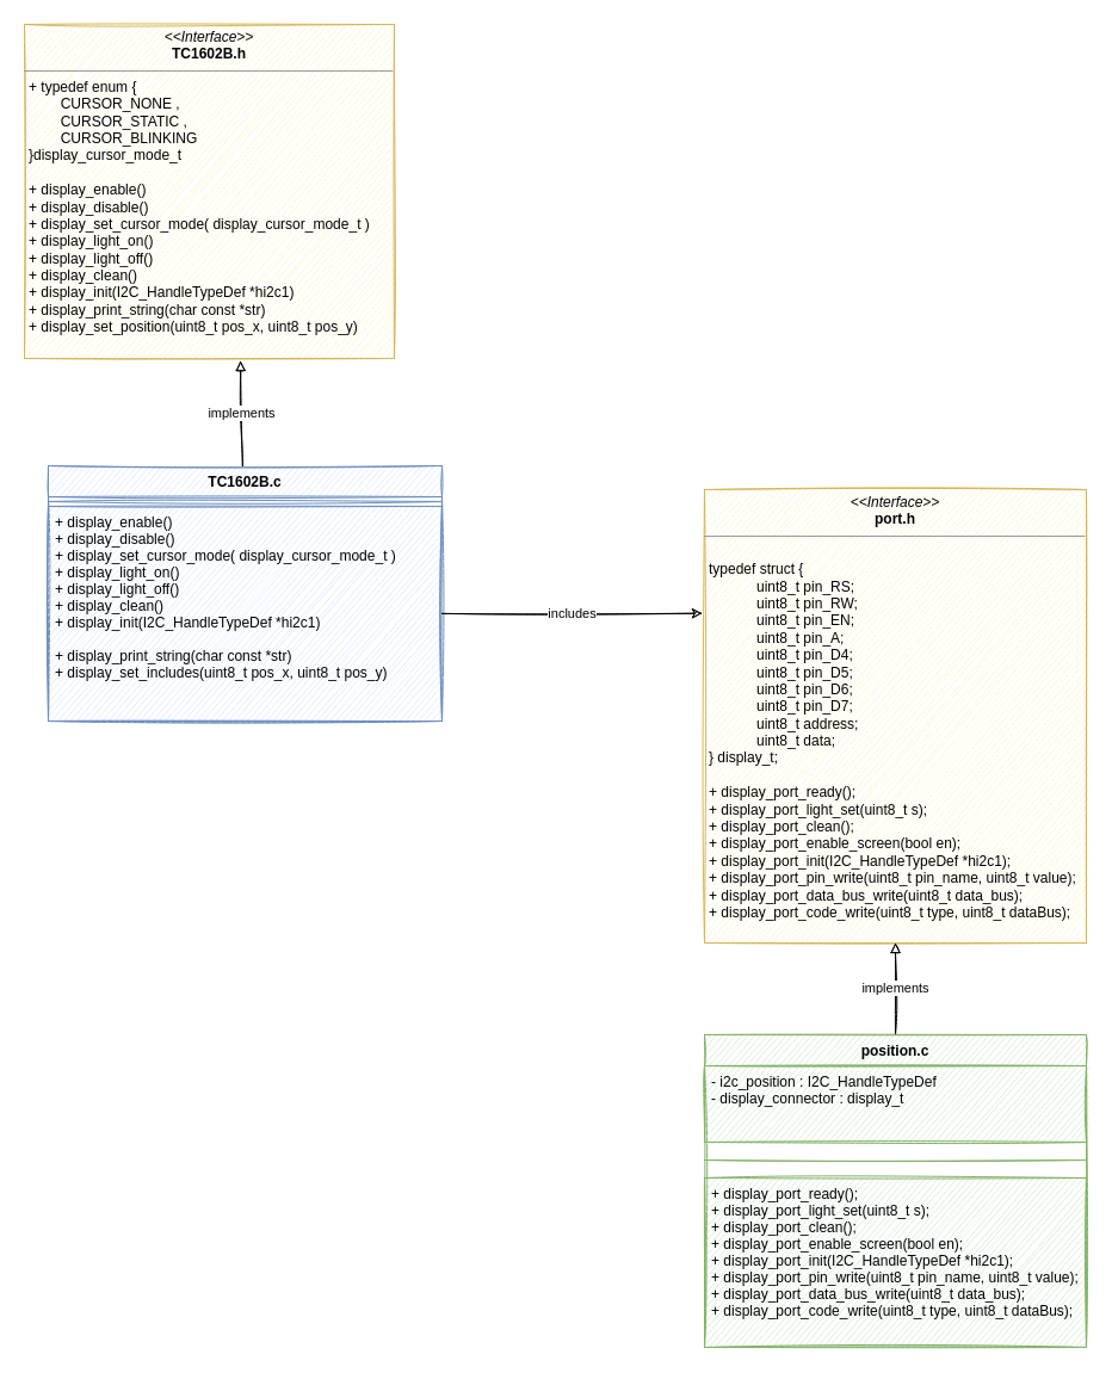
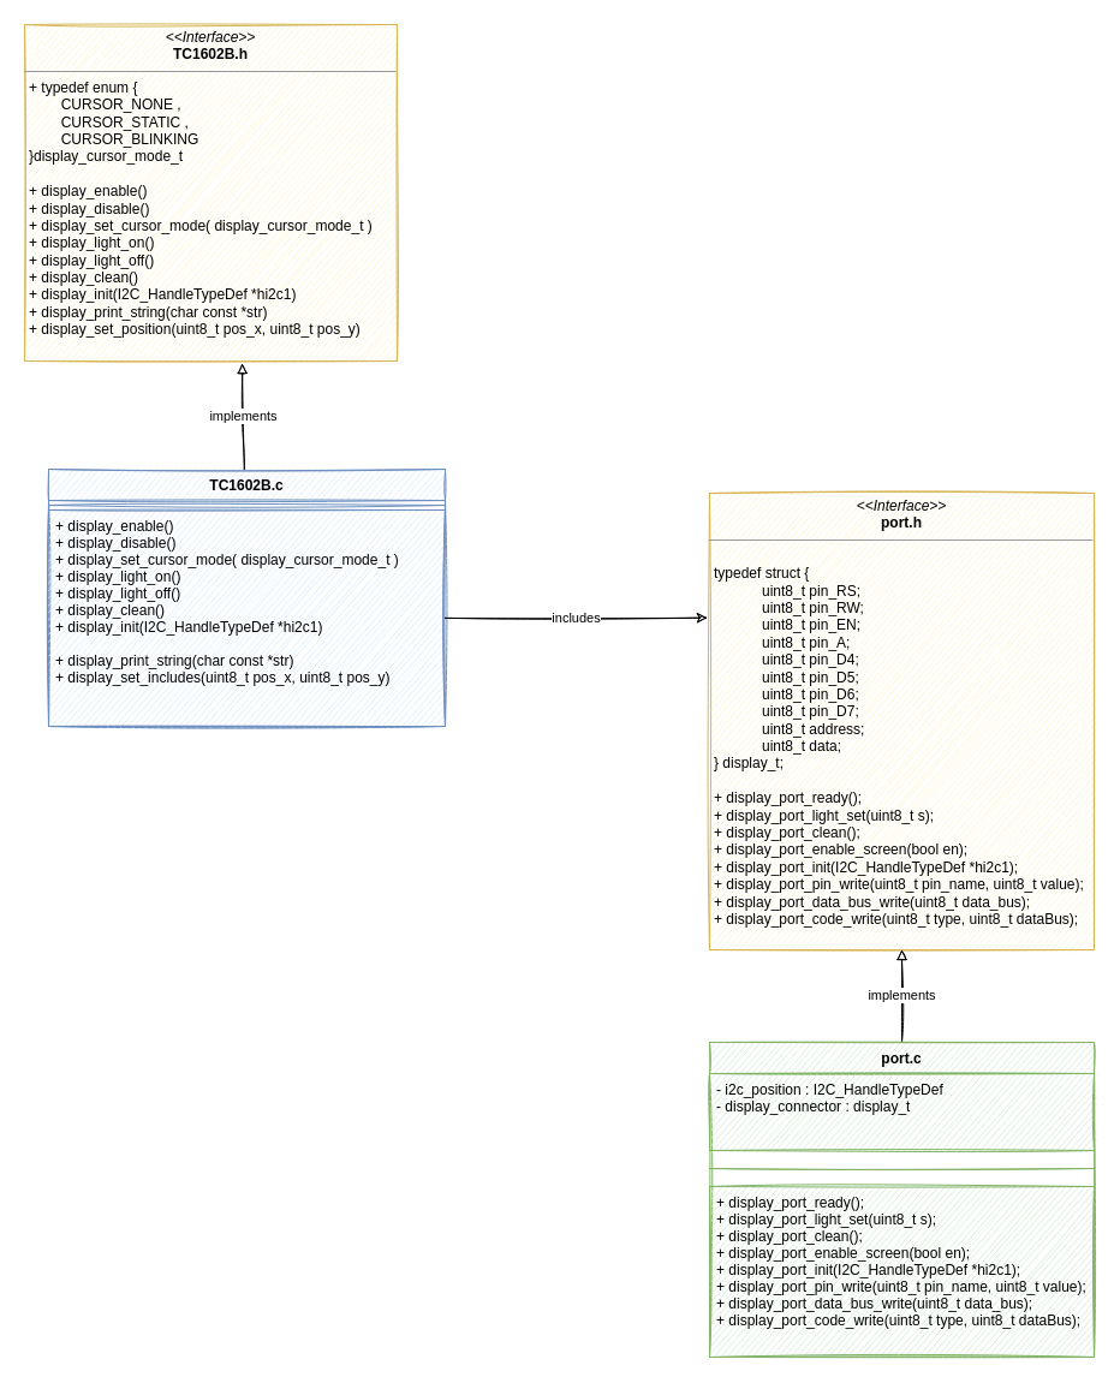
- <mxCell id="10" value="position.c" style="swimlane;fontStyle=1;align=center;verticalAlign=top;childLayout=stackLayout;horizontal=1;startSize=26;horizontalStack=0;resizeParent=1;resizeParentMax=0;resizeLast=0;collapsible=1;marginBottom=0;sketch=1;fillColor=#d5e8d4;strokeColor=#82b366;" parent="1" vertex="1"><mxGeometry x="590" y="867" width="320" height="262" as="geometry" /></mxCell>
+ <mxCell id="10" value="port.c" style="swimlane;fontStyle=1;align=center;verticalAlign=top;childLayout=stackLayout;horizontal=1;startSize=26;horizontalStack=0;resizeParent=1;resizeParentMax=0;resizeLast=0;collapsible=1;marginBottom=0;sketch=1;fillColor=#d5e8d4;strokeColor=#82b366;" parent="1" vertex="1"><mxGeometry x="590" y="867" width="320" height="262" as="geometry" /></mxCell>
